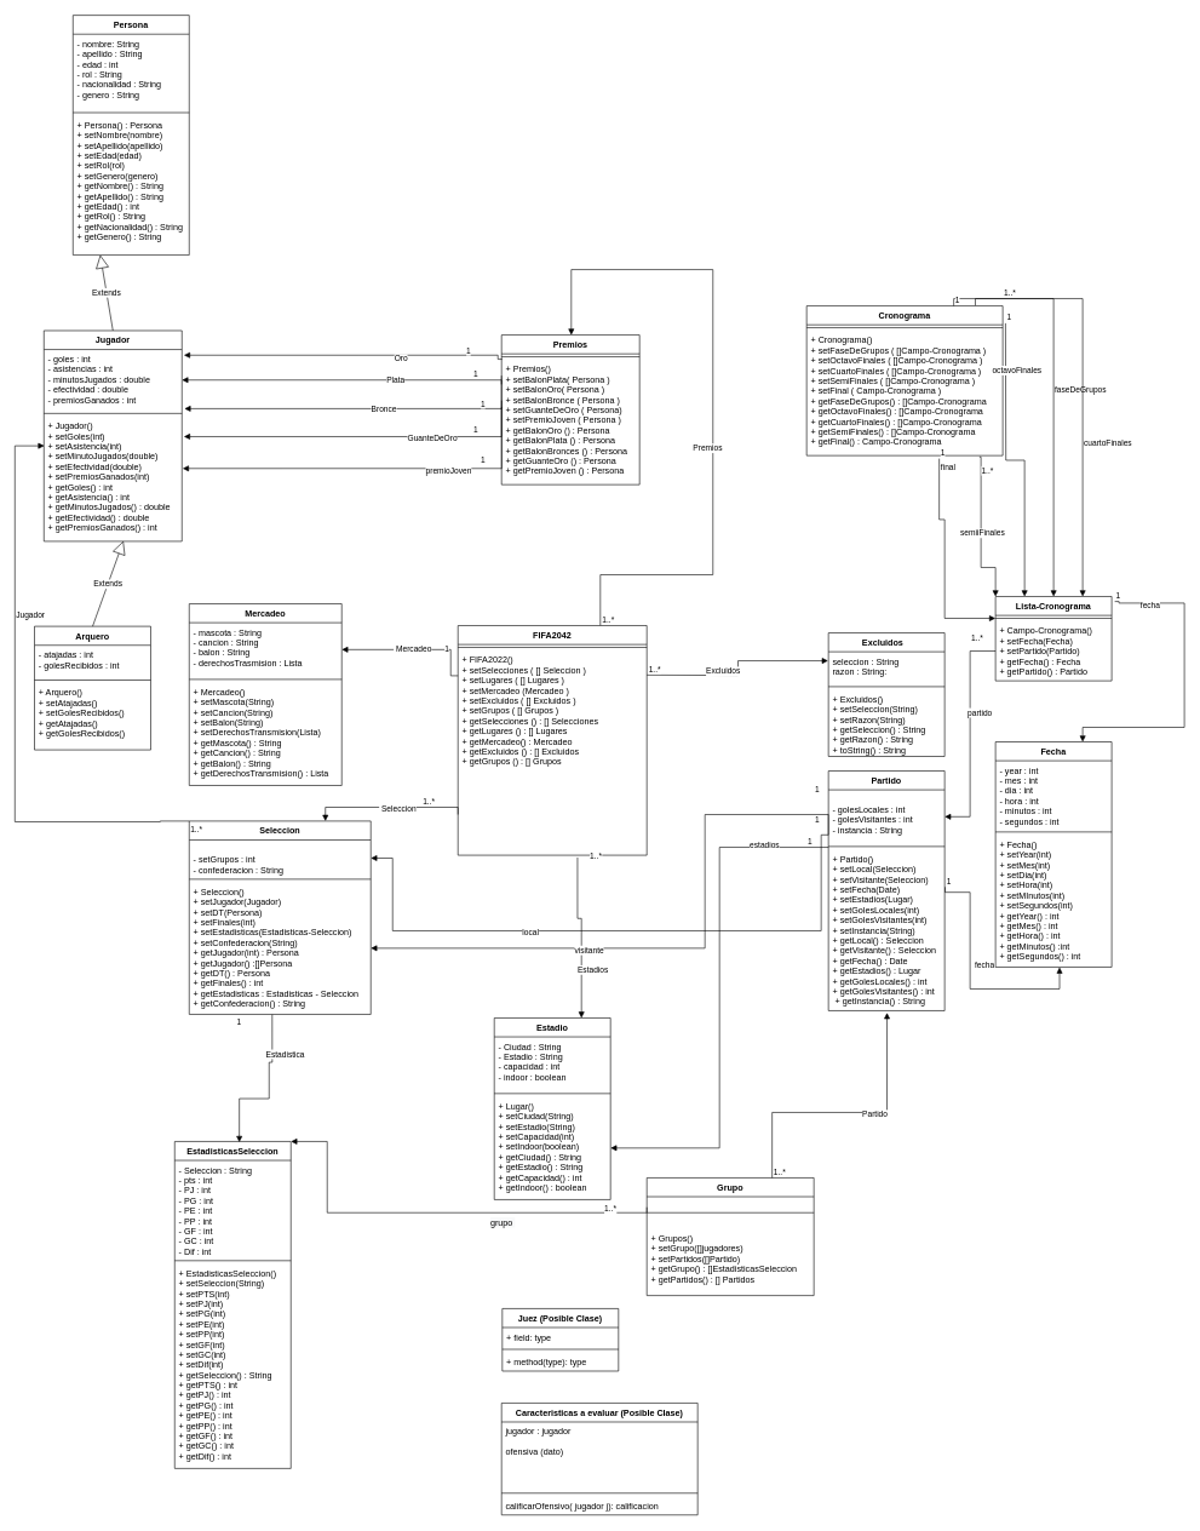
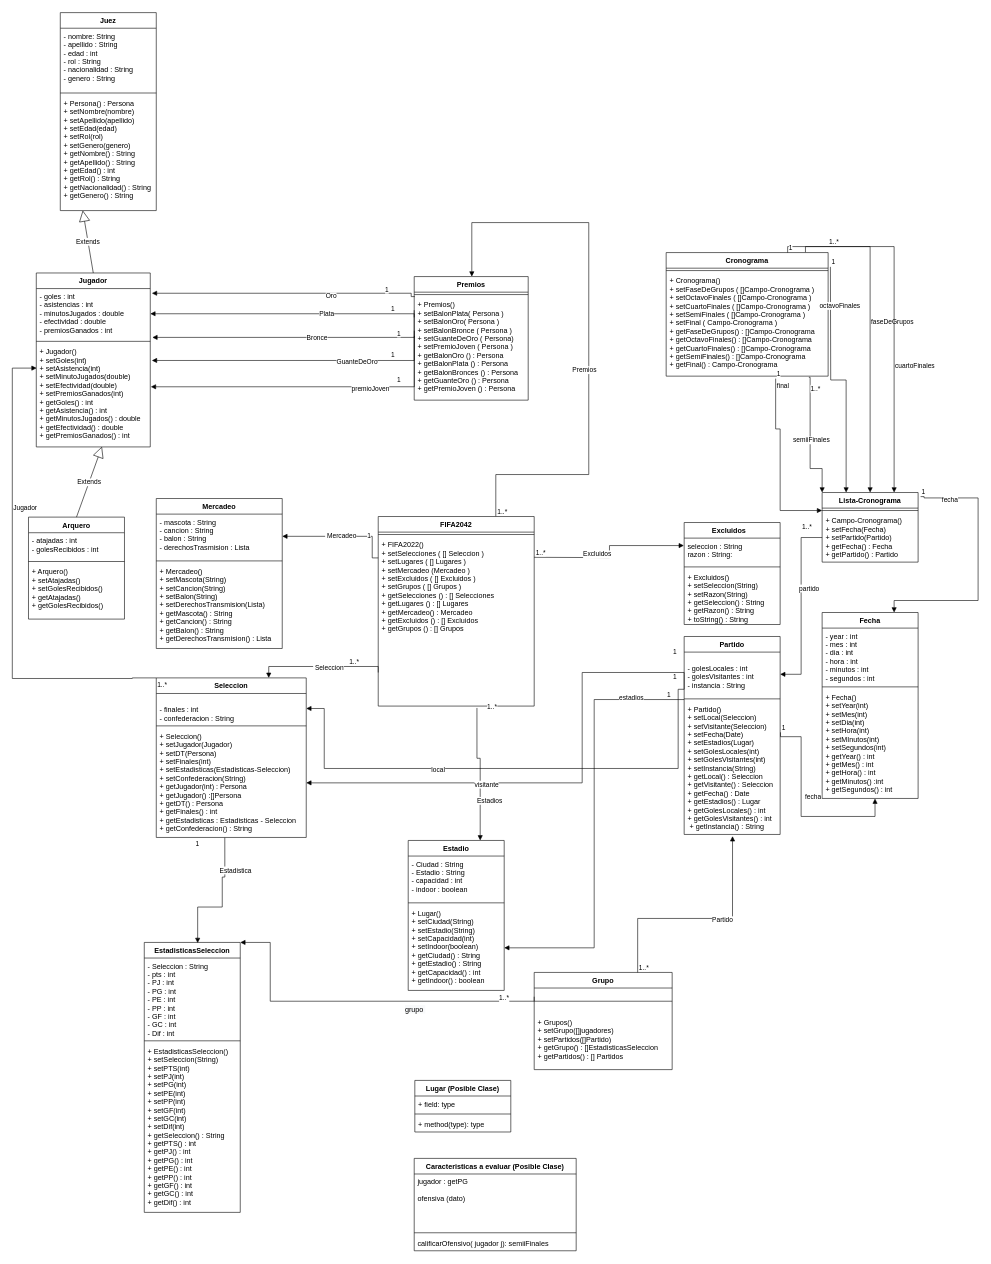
- <mxCell id="24" value="Persona" style="swimlane;fontStyle=1;align=center;verticalAlign=top;childLayout=stackLayout;horizontal=1;startSize=26;horizontalStack=0;resizeParent=1;resizeParentMax=0;resizeLast=0;collapsible=1;marginBottom=0;" parent="1" vertex="1"><mxGeometry x="100" y="20" width="160" height="330" as="geometry" /></mxCell>
+ <mxCell id="24" value="Juez" style="swimlane;fontStyle=1;align=center;verticalAlign=top;childLayout=stackLayout;horizontal=1;startSize=26;horizontalStack=0;resizeParent=1;resizeParentMax=0;resizeLast=0;collapsible=1;marginBottom=0;" parent="1" vertex="1"><mxGeometry x="100" y="20" width="160" height="330" as="geometry" /></mxCell>
- <mxCell id="3" value="&#10;- setGrupos : int&#10;- confederacion : String" style="text;strokeColor=none;fillColor=none;align=left;verticalAlign=top;spacingLeft=4;spacingRight=4;overflow=hidden;rotatable=0;points=[[0,0.5],[1,0.5]];portConstraint=eastwest;" parent="2" vertex="1"><mxGeometry y="26" width="250" height="50" as="geometry" /></mxCell>
+ <mxCell id="3" value="&#10;- finales : int&#10;- confederacion : String" style="text;strokeColor=none;fillColor=none;align=left;verticalAlign=top;spacingLeft=4;spacingRight=4;overflow=hidden;rotatable=0;points=[[0,0.5],[1,0.5]];portConstraint=eastwest;" parent="2" vertex="1"><mxGeometry y="26" width="250" height="50" as="geometry" /></mxCell>
- <mxCell id="81" value="Juez (Posible Clase)" style="swimlane;fontStyle=1;align=center;verticalAlign=top;childLayout=stackLayout;horizontal=1;startSize=26;horizontalStack=0;resizeParent=1;resizeParentMax=0;resizeLast=0;collapsible=1;marginBottom=0;" parent="1" vertex="1"><mxGeometry x="691" y="1800" width="160" height="86" as="geometry" /></mxCell>
+ <mxCell id="81" value="Lugar (Posible Clase)" style="swimlane;fontStyle=1;align=center;verticalAlign=top;childLayout=stackLayout;horizontal=1;startSize=26;horizontalStack=0;resizeParent=1;resizeParentMax=0;resizeLast=0;collapsible=1;marginBottom=0;" parent="1" vertex="1"><mxGeometry x="691" y="1800" width="160" height="86" as="geometry" /></mxCell>
- <mxCell id="86" value="jugador : jugador&#10;&#10;ofensiva (dato)" style="text;strokeColor=none;fillColor=none;align=left;verticalAlign=top;spacingLeft=4;spacingRight=4;overflow=hidden;rotatable=0;points=[[0,0.5],[1,0.5]];portConstraint=eastwest;" parent="85" vertex="1"><mxGeometry y="26" width="270" height="94" as="geometry" /></mxCell>
+ <mxCell id="86" value="jugador : getPG&#10;&#10;ofensiva (dato)" style="text;strokeColor=none;fillColor=none;align=left;verticalAlign=top;spacingLeft=4;spacingRight=4;overflow=hidden;rotatable=0;points=[[0,0.5],[1,0.5]];portConstraint=eastwest;" parent="85" vertex="1"><mxGeometry y="26" width="270" height="94" as="geometry" /></mxCell>
- <mxCell id="88" value="calificarOfensivo( jugador j): calificacion " style="text;strokeColor=none;fillColor=none;align=left;verticalAlign=top;spacingLeft=4;spacingRight=4;overflow=hidden;rotatable=0;points=[[0,0.5],[1,0.5]];portConstraint=eastwest;" parent="85" vertex="1"><mxGeometry y="128" width="270" height="26" as="geometry" /></mxCell>
+ <mxCell id="88" value="calificarOfensivo( jugador j): semiiFinales " style="text;strokeColor=none;fillColor=none;align=left;verticalAlign=top;spacingLeft=4;spacingRight=4;overflow=hidden;rotatable=0;points=[[0,0.5],[1,0.5]];portConstraint=eastwest;" parent="85" vertex="1"><mxGeometry y="128" width="270" height="26" as="geometry" /></mxCell>
